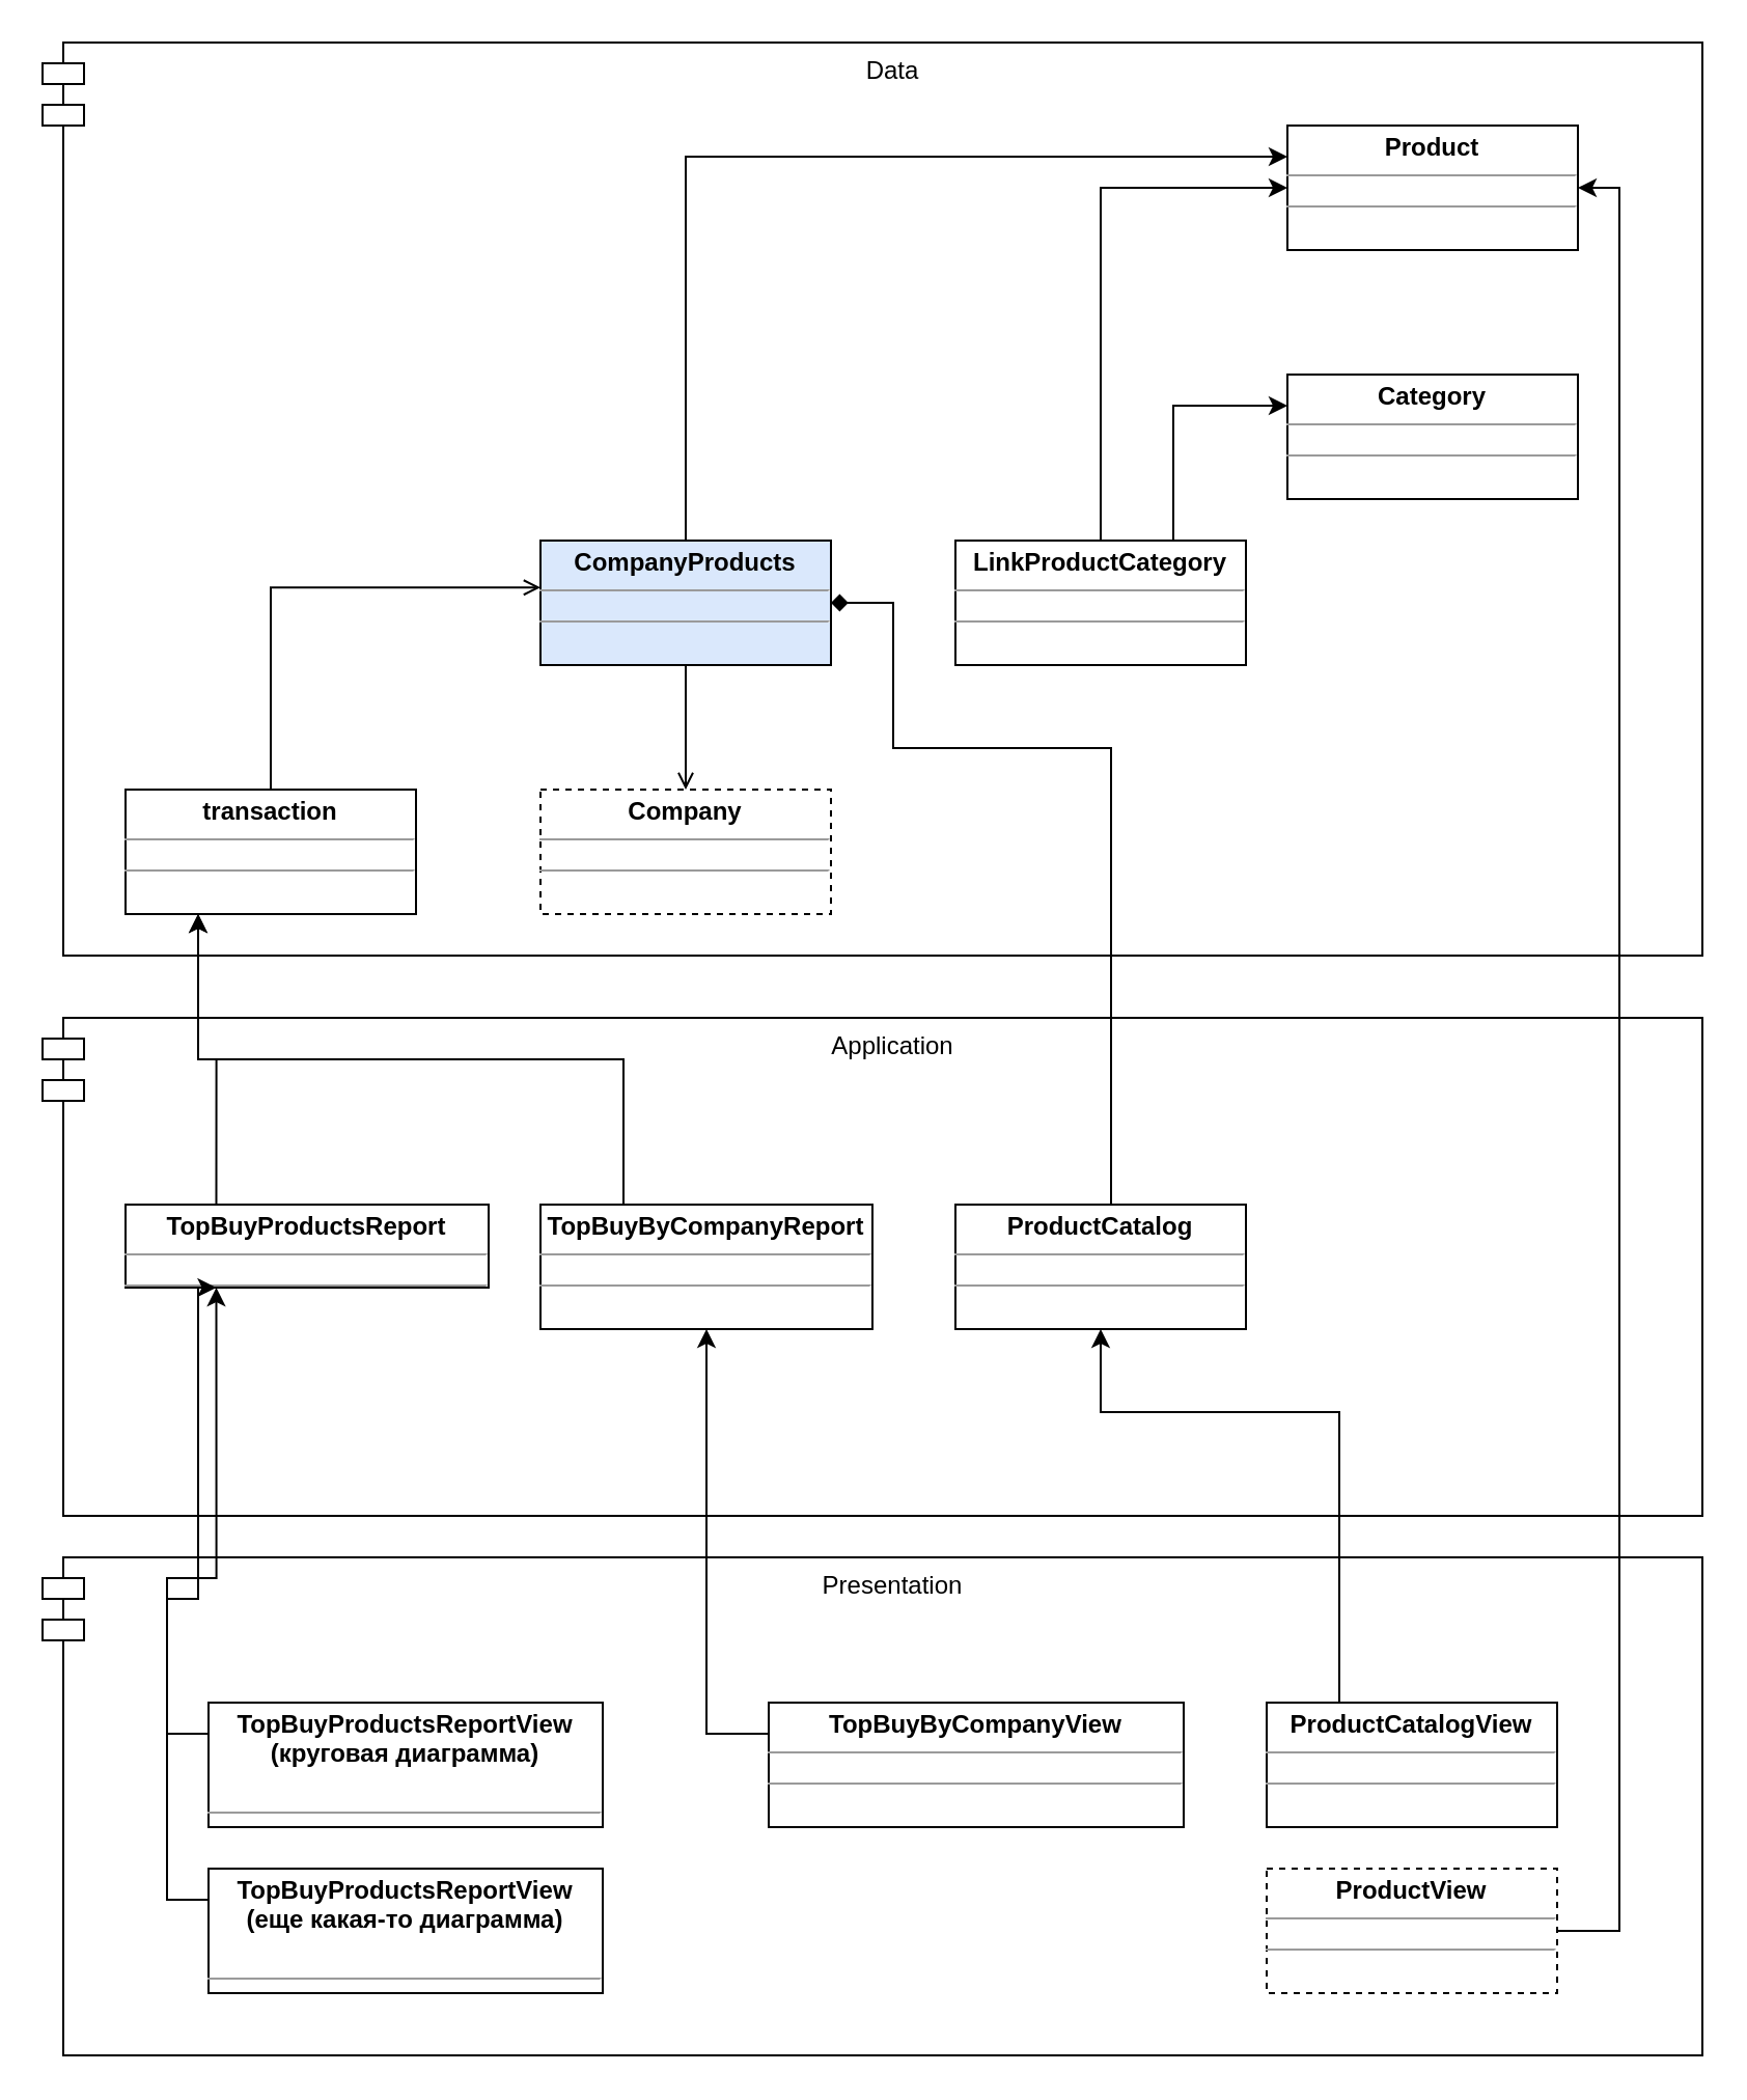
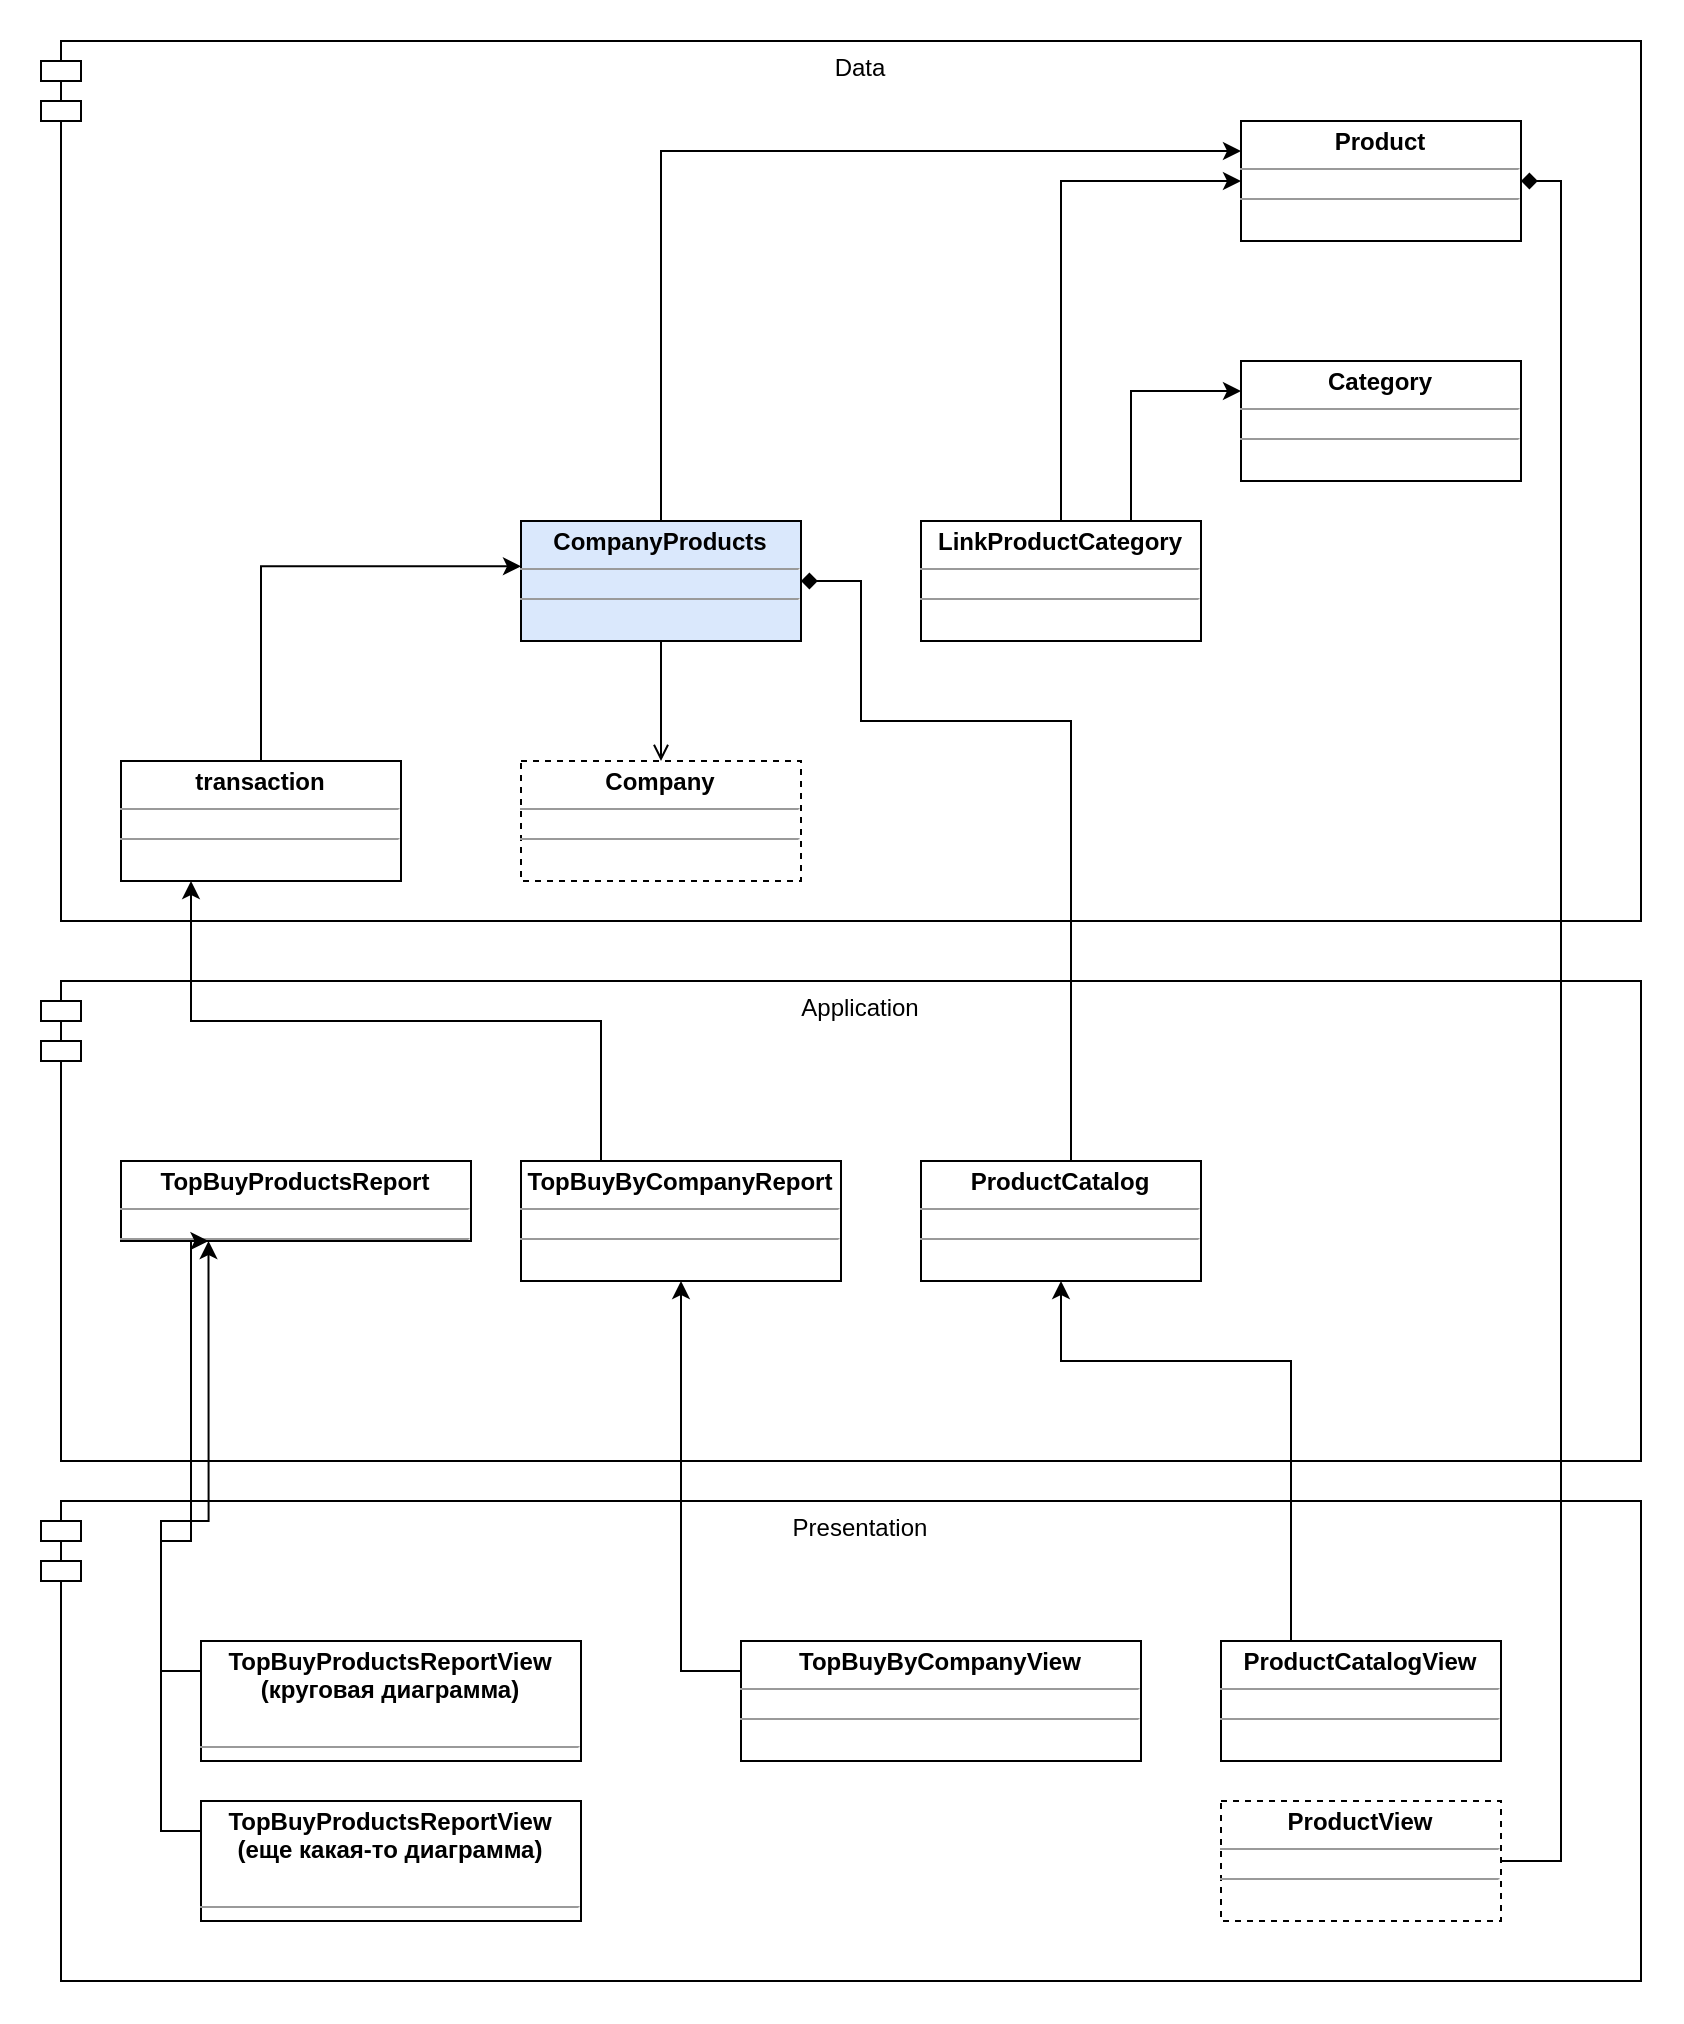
- <mxCell id="30" style="edgeStyle=orthogonalEdgeStyle;rounded=0;orthogonalLoop=1;jettySize=auto;html=1;exitX=1;exitY=0.5;exitDx=0;exitDy=0;entryX=1;entryY=0.5;entryDx=0;entryDy=0;" edge="1" parent="1" source="31" target="10"><mxGeometry relative="1" as="geometry" /></mxCell>
+ <mxCell id="30" style="edgeStyle=orthogonalEdgeStyle;rounded=0;orthogonalLoop=1;jettySize=auto;html=1;exitX=1;exitY=0.5;exitDx=0;exitDy=0;entryX=1;entryY=0.5;entryDx=0;entryDy=0;endArrow=diamond;" edge="1" parent="1" source="31" target="10"><mxGeometry relative="1" as="geometry" /></mxCell>
- <mxCell id="15" style="edgeStyle=orthogonalEdgeStyle;rounded=0;orthogonalLoop=1;jettySize=auto;html=1;exitX=0.5;exitY=0;exitDx=0;exitDy=0;entryX=0;entryY=0.377;entryDx=0;entryDy=0;entryPerimeter=0;endArrow=open;" edge="1" parent="1" source="5" target="9"><mxGeometry relative="1" as="geometry" /></mxCell>
+ <mxCell id="15" style="edgeStyle=orthogonalEdgeStyle;rounded=0;orthogonalLoop=1;jettySize=auto;html=1;exitX=0.5;exitY=0;exitDx=0;exitDy=0;entryX=0;entryY=0.377;entryDx=0;entryDy=0;entryPerimeter=0;" edge="1" parent="1" source="5" target="9"><mxGeometry relative="1" as="geometry" /></mxCell>
- <mxCell id="16" style="edgeStyle=orthogonalEdgeStyle;rounded=0;orthogonalLoop=1;jettySize=auto;html=1;exitX=0.25;exitY=0;exitDx=0;exitDy=0;entryX=0.25;entryY=1;entryDx=0;entryDy=0;" edge="1" parent="1" source="17" target="5"><mxGeometry relative="1" as="geometry" /></mxCell>
